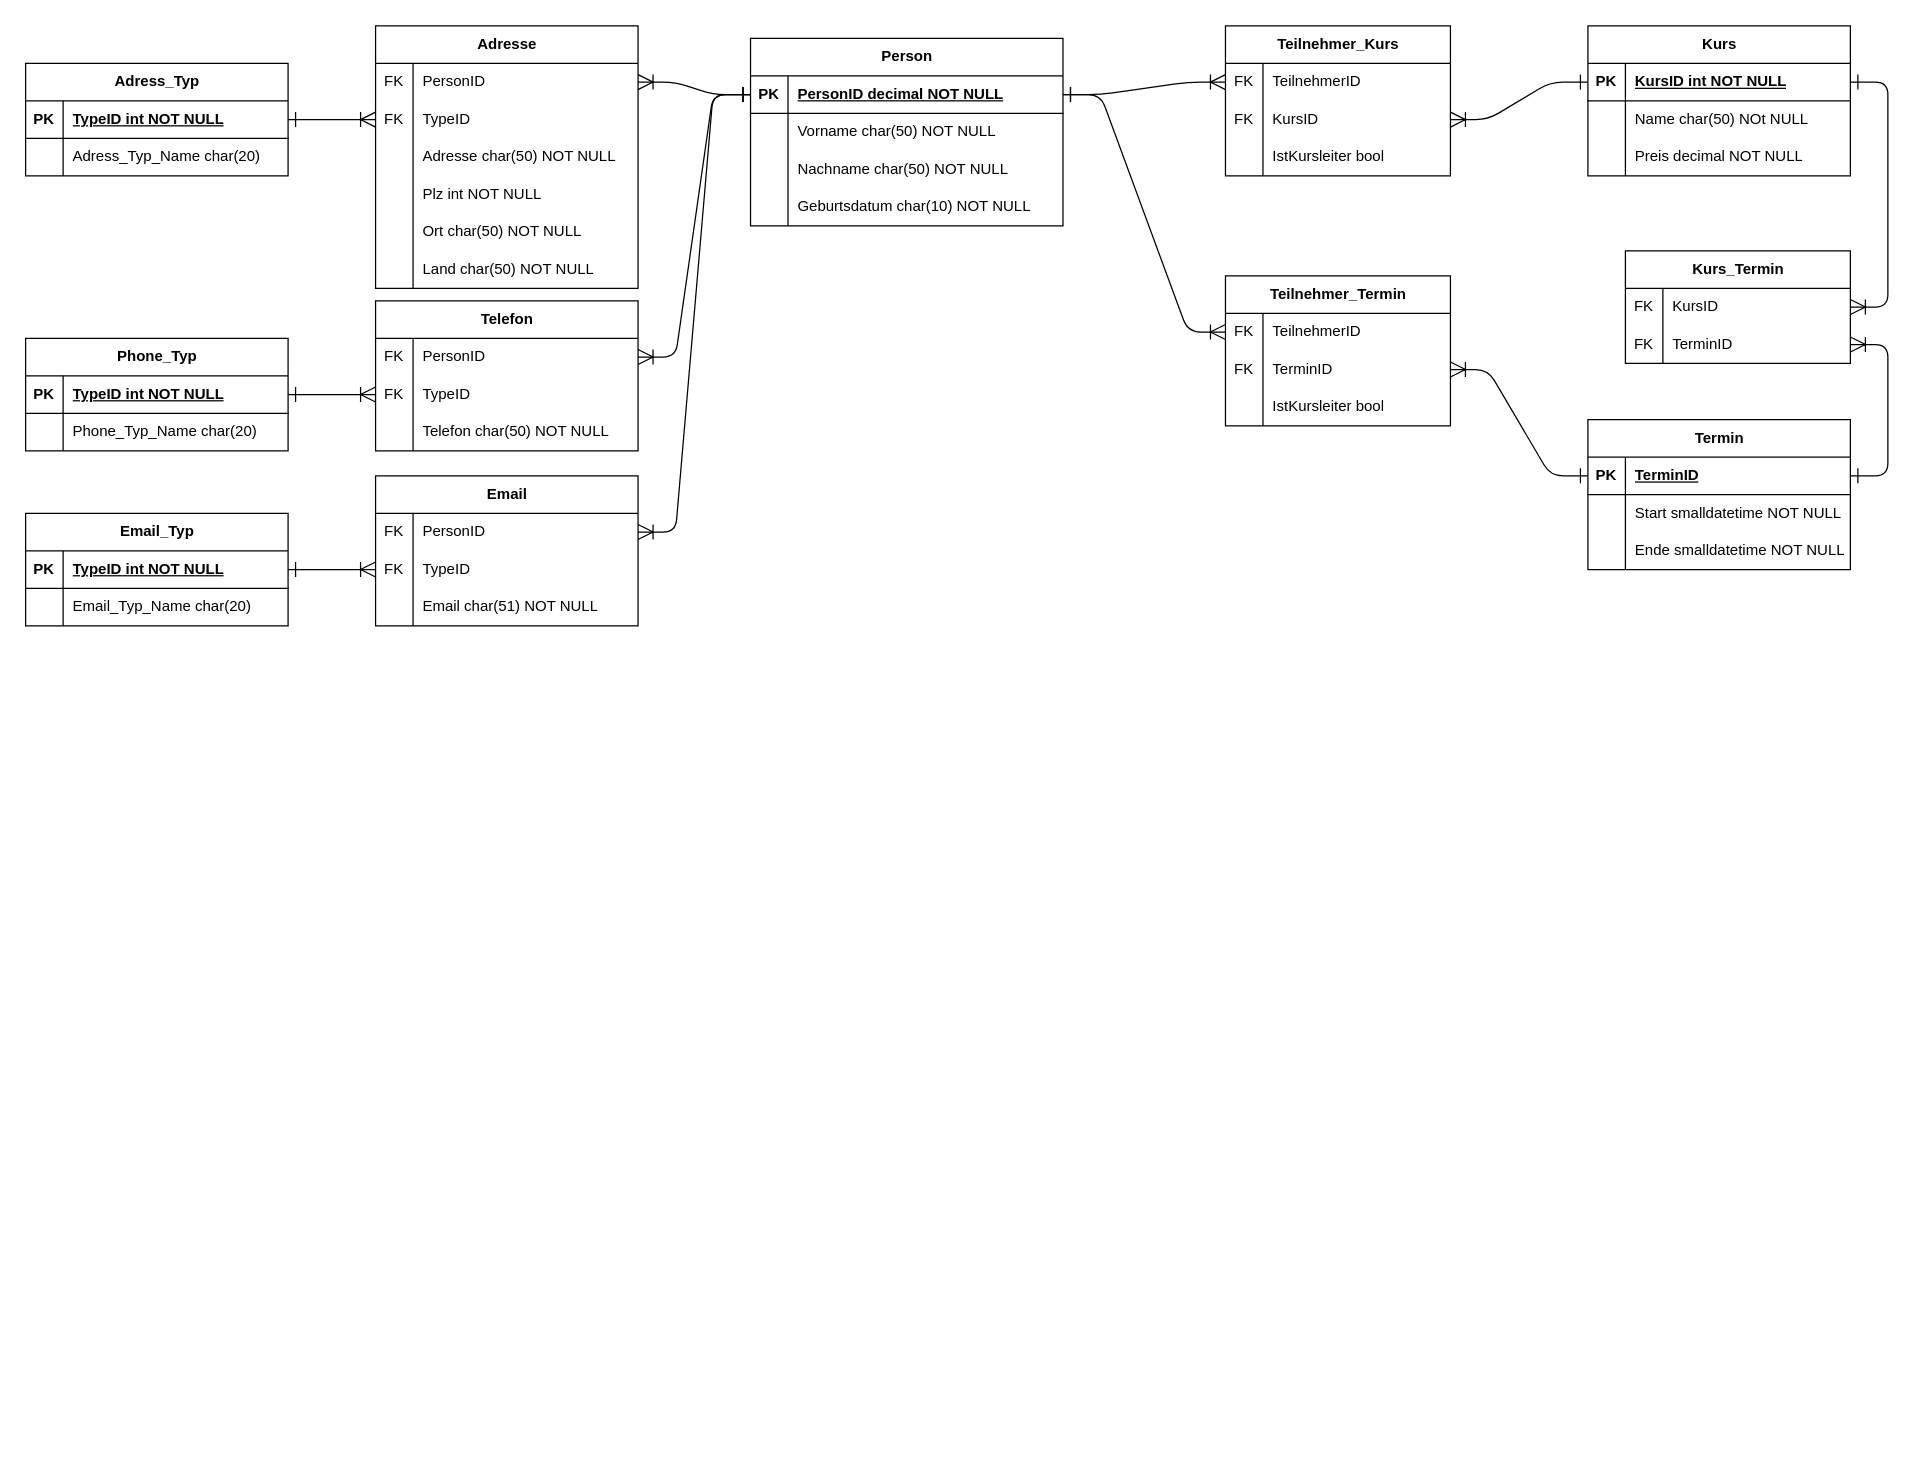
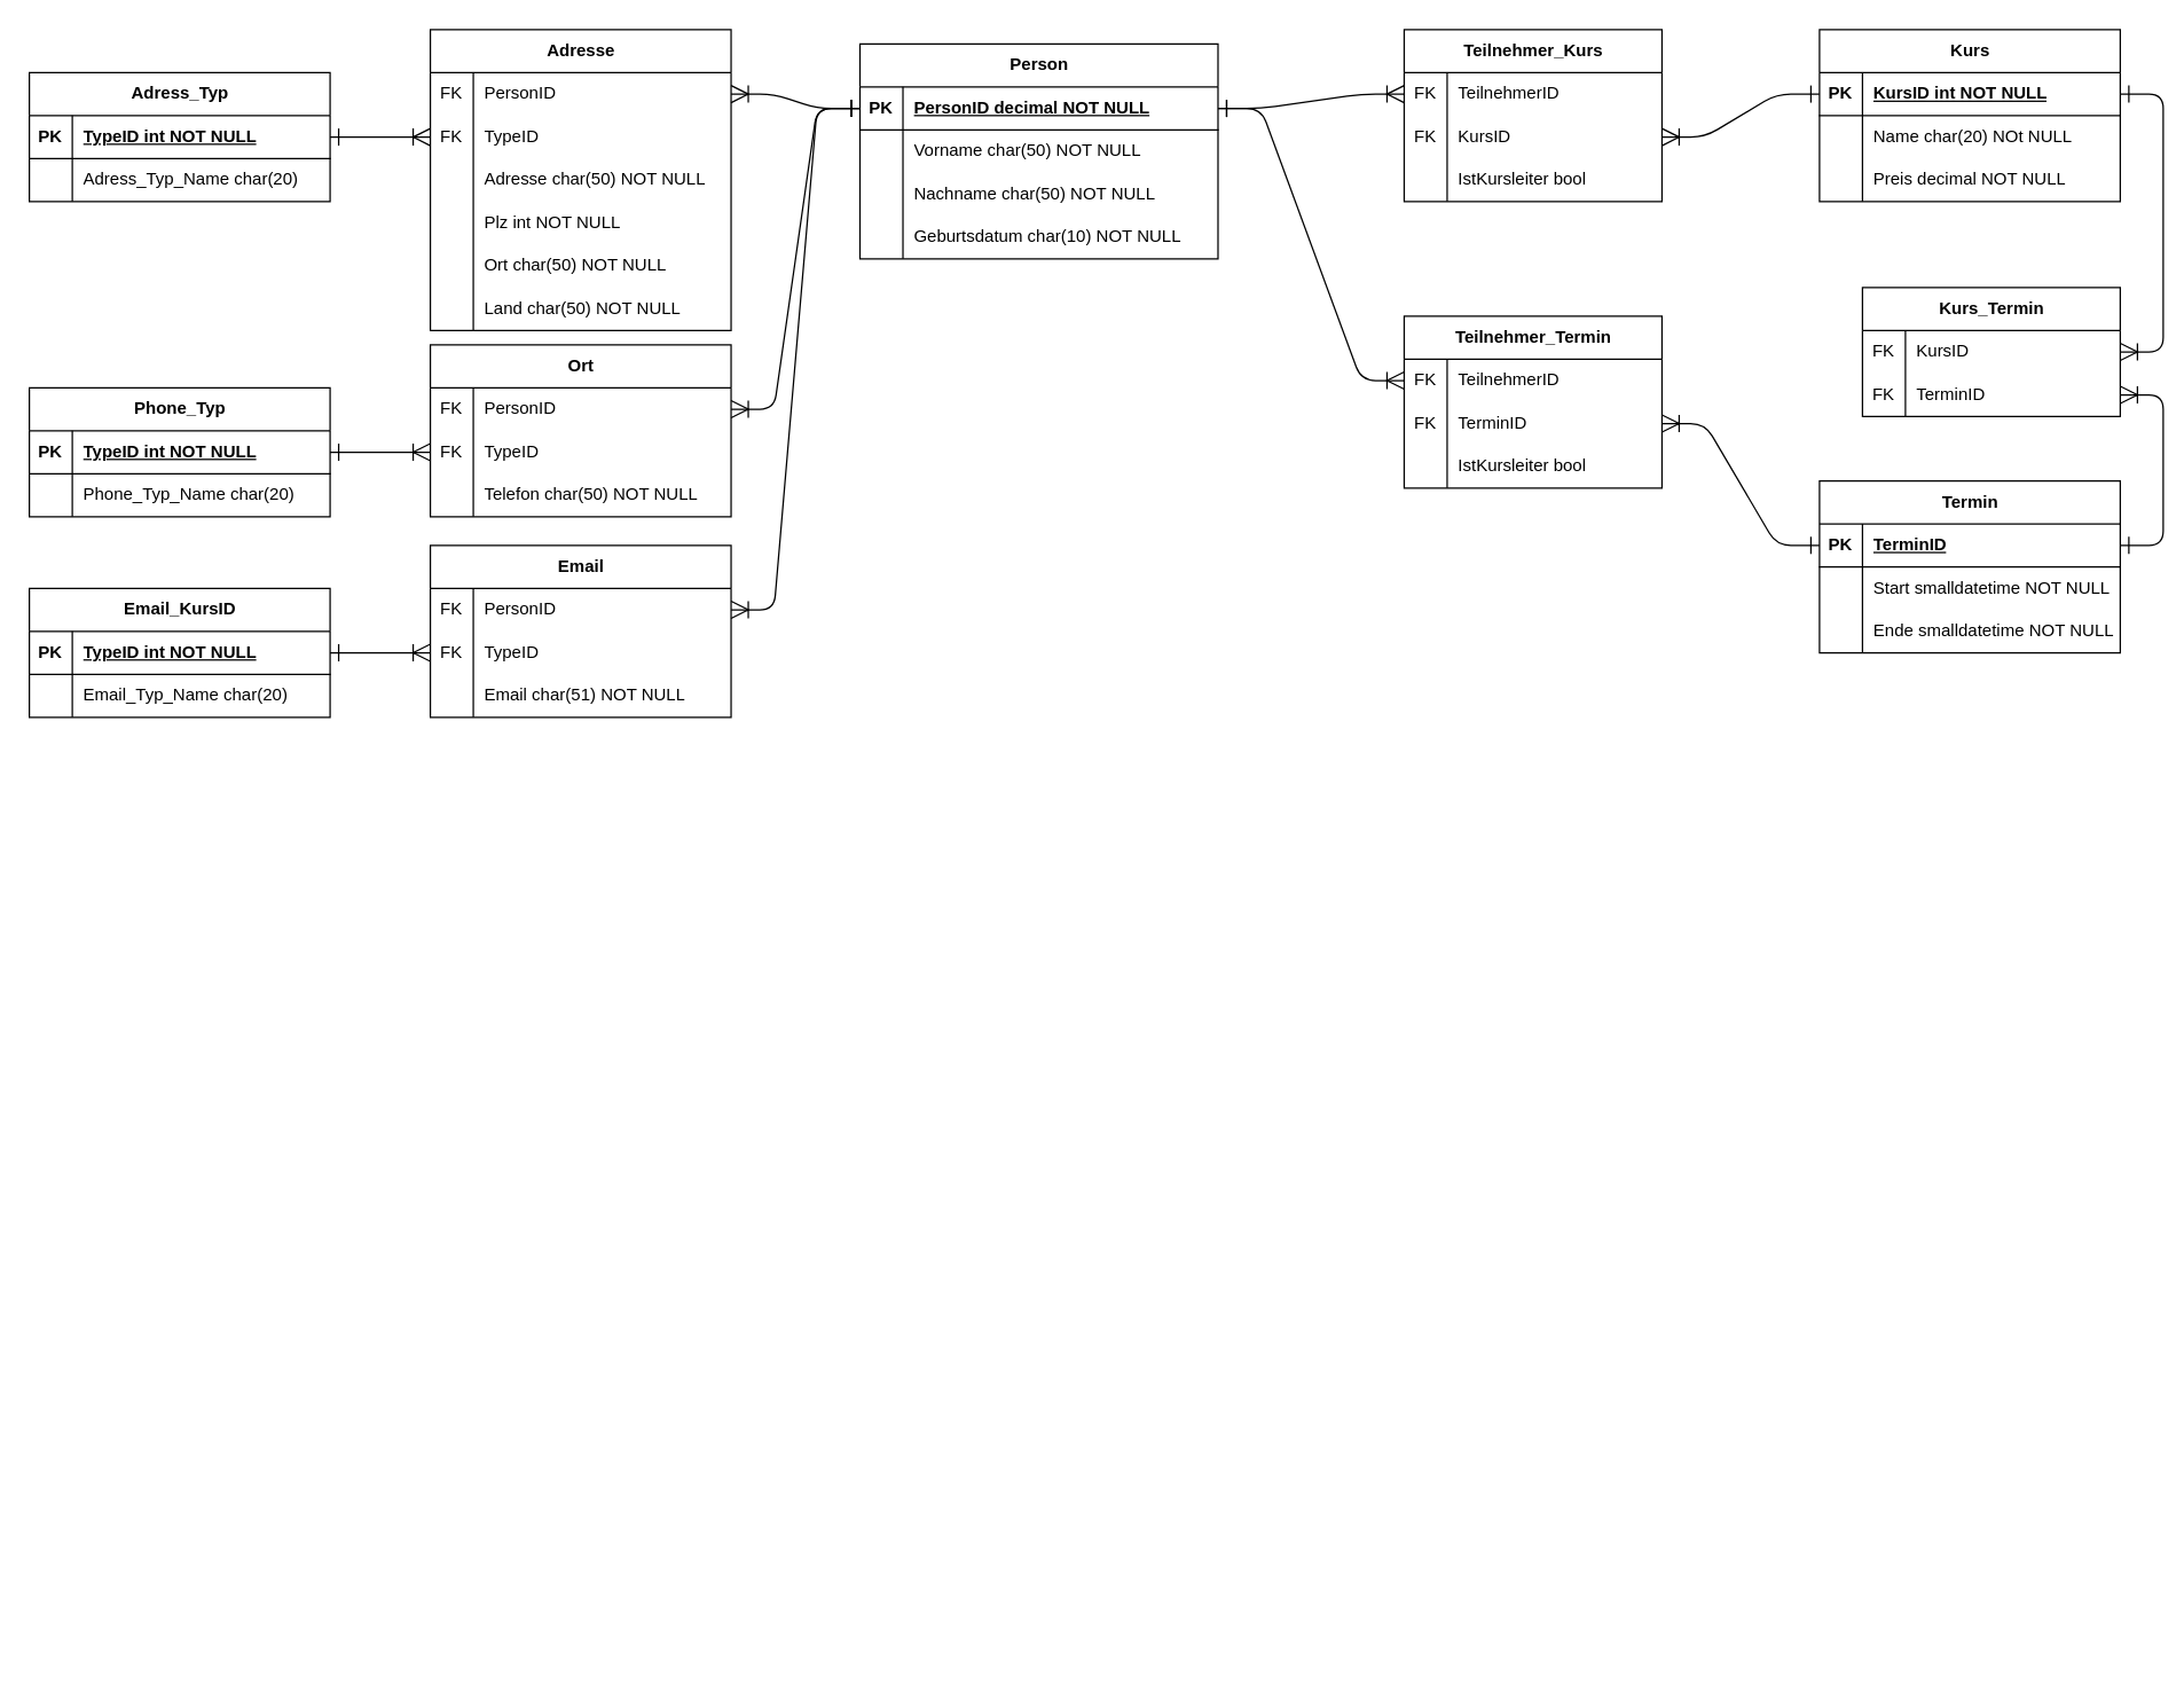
- <mxCell id="33" value="Name char(50) NOt NULL" style="shape=partialRectangle;connectable=0;fillColor=none;top=0;left=0;bottom=0;right=0;align=left;spacingLeft=6;overflow=hidden;whiteSpace=wrap;html=1;" parent="31" vertex="1"><mxGeometry x="30" width="180" height="30" as="geometry"><mxRectangle width="180" height="30" as="alternateBounds" /></mxGeometry></mxCell>
+ <mxCell id="33" value="Name char(20) NOt NULL" style="shape=partialRectangle;connectable=0;fillColor=none;top=0;left=0;bottom=0;right=0;align=left;spacingLeft=6;overflow=hidden;whiteSpace=wrap;html=1;" parent="31" vertex="1"><mxGeometry x="30" width="180" height="30" as="geometry"><mxRectangle width="180" height="30" as="alternateBounds" /></mxGeometry></mxCell>
- <mxCell id="95" value="Telefon" style="shape=table;startSize=30;container=1;collapsible=1;childLayout=tableLayout;fixedRows=1;rowLines=0;fontStyle=1;align=center;resizeLast=1;html=1;" parent="1" vertex="1"><mxGeometry x="300" y="240" width="210" height="120" as="geometry" /></mxCell>
+ <mxCell id="95" value="Ort" style="shape=table;startSize=30;container=1;collapsible=1;childLayout=tableLayout;fixedRows=1;rowLines=0;fontStyle=1;align=center;resizeLast=1;html=1;" parent="1" vertex="1"><mxGeometry x="300" y="240" width="210" height="120" as="geometry" /></mxCell>
- <mxCell id="123" value="Email_Typ" style="shape=table;startSize=30;container=1;collapsible=1;childLayout=tableLayout;fixedRows=1;rowLines=0;fontStyle=1;align=center;resizeLast=1;html=1;" parent="1" vertex="1"><mxGeometry x="20" y="410" width="210" height="90" as="geometry" /></mxCell>
+ <mxCell id="123" value="Email_KursID" style="shape=table;startSize=30;container=1;collapsible=1;childLayout=tableLayout;fixedRows=1;rowLines=0;fontStyle=1;align=center;resizeLast=1;html=1;" parent="1" vertex="1"><mxGeometry x="20" y="410" width="210" height="90" as="geometry" /></mxCell>
